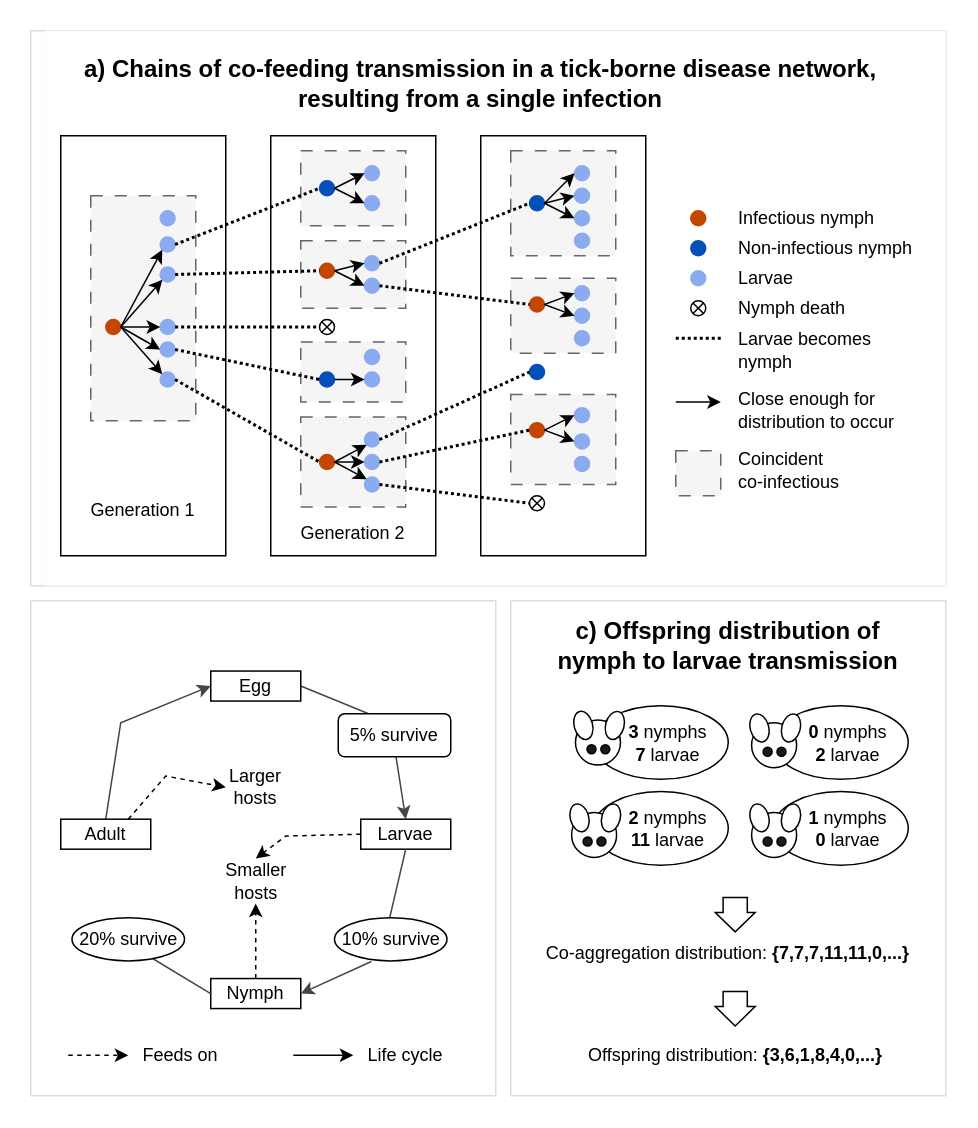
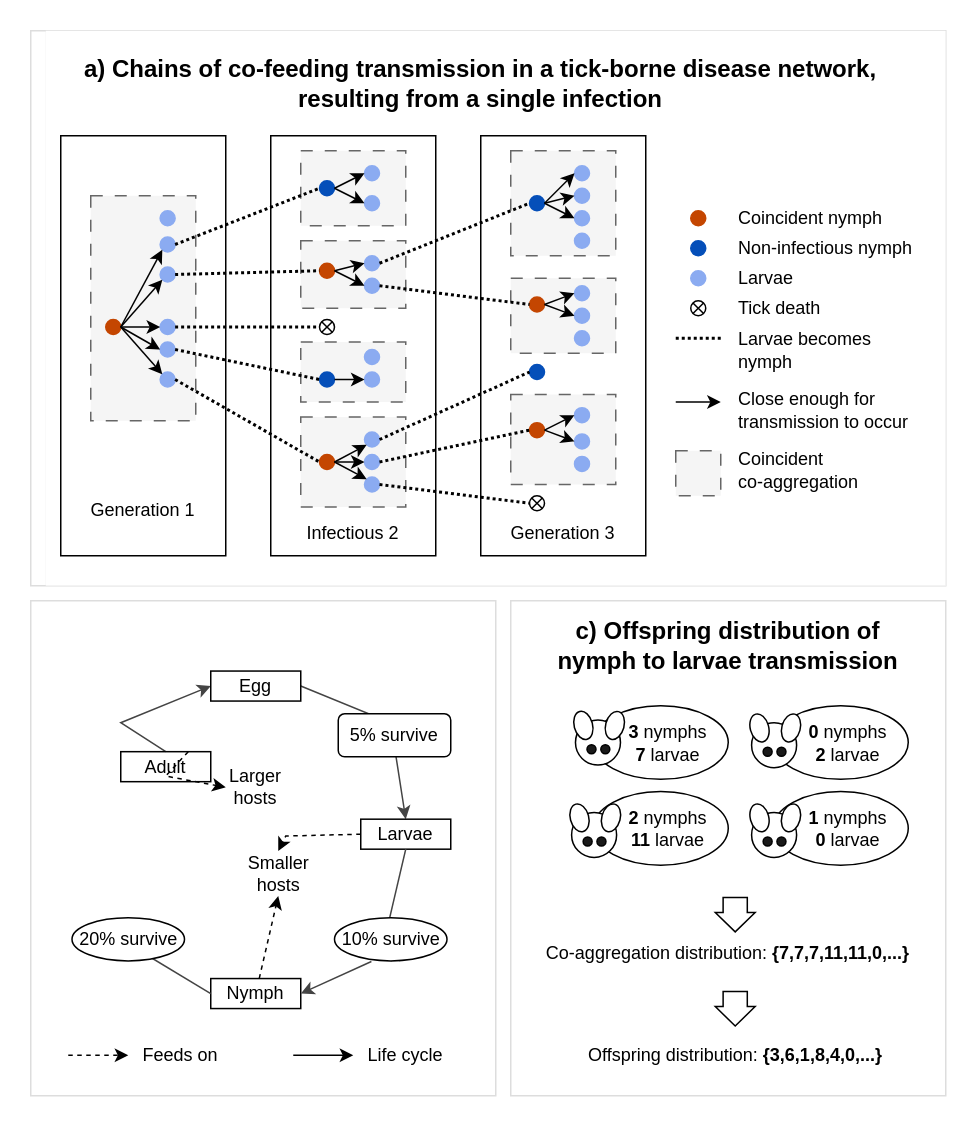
- <mxCell id="85" value="&lt;div align=&quot;left&quot;&gt;Infectious nymph&lt;/div&gt;" style="text;html=1;align=left;verticalAlign=middle;whiteSpace=wrap;rounded=0;" parent="1" vertex="1"><mxGeometry x="490" y="130" width="100" height="30" as="geometry" /></mxCell>
+ <mxCell id="85" value="&lt;div align=&quot;left&quot;&gt;Coincident nymph&lt;/div&gt;" style="text;html=1;align=left;verticalAlign=middle;whiteSpace=wrap;rounded=0;" parent="1" vertex="1"><mxGeometry x="490" y="130" width="100" height="30" as="geometry" /></mxCell>
- <mxCell id="97" value="&lt;div&gt;Nymph death&lt;/div&gt;" style="text;html=1;align=left;verticalAlign=middle;whiteSpace=wrap;rounded=0;" parent="1" vertex="1"><mxGeometry x="490" y="190" width="120" height="30" as="geometry" /></mxCell>
+ <mxCell id="97" value="&lt;div&gt;Tick death&lt;/div&gt;" style="text;html=1;align=left;verticalAlign=middle;whiteSpace=wrap;rounded=0;" parent="1" vertex="1"><mxGeometry x="490" y="190" width="120" height="30" as="geometry" /></mxCell>
- <mxCell id="93" value="Close enough for&amp;nbsp;&amp;nbsp; distribution to occur" style="text;html=1;align=left;verticalAlign=middle;whiteSpace=wrap;rounded=0;" parent="1" vertex="1"><mxGeometry x="490" y="252.5" width="130" height="40" as="geometry" /></mxCell>
+ <mxCell id="93" value="Close enough for&amp;nbsp;&amp;nbsp; transmission to occur" style="text;html=1;align=left;verticalAlign=middle;whiteSpace=wrap;rounded=0;" parent="1" vertex="1"><mxGeometry x="490" y="252.5" width="130" height="40" as="geometry" /></mxCell>
- <mxCell id="99" value="&lt;div&gt;Coincident&amp;nbsp;&lt;/div&gt;&lt;div&gt;co-infectious&lt;/div&gt;" style="text;html=1;align=left;verticalAlign=middle;whiteSpace=wrap;rounded=0;" parent="1" vertex="1"><mxGeometry x="490" y="297.5" width="130" height="30" as="geometry" /></mxCell>
+ <mxCell id="99" value="&lt;div&gt;Coincident&amp;nbsp;&lt;/div&gt;&lt;div&gt;co-aggregation&lt;/div&gt;" style="text;html=1;align=left;verticalAlign=middle;whiteSpace=wrap;rounded=0;" parent="1" vertex="1"><mxGeometry x="490" y="297.5" width="130" height="30" as="geometry" /></mxCell>
- <mxCell id="82" value="Generation 2" style="text;html=1;align=center;verticalAlign=middle;whiteSpace=wrap;rounded=0;" parent="1" vertex="1"><mxGeometry x="190" y="340" width="90" height="30" as="geometry" /></mxCell>
+ <mxCell id="82" value="Infectious 2" style="text;html=1;align=center;verticalAlign=middle;whiteSpace=wrap;rounded=0;" parent="1" vertex="1"><mxGeometry x="190" y="340" width="90" height="30" as="geometry" /></mxCell>
+ <mxCell id="83" value="Generation 3" style="text;html=1;align=center;verticalAlign=middle;whiteSpace=wrap;rounded=0;" parent="1" vertex="1"><mxGeometry x="330" y="340" width="90" height="30" as="geometry" /></mxCell>
- <mxCell id="105" value="Adult" style="text;html=1;align=center;verticalAlign=middle;whiteSpace=wrap;rounded=0;fontColor=default;labelBorderColor=none;strokeColor=default;" parent="1" vertex="1"><mxGeometry x="40" y="545.62" width="60" height="20" as="geometry" /></mxCell>
+ <mxCell id="105" value="Adult" style="text;html=1;align=center;verticalAlign=middle;whiteSpace=wrap;rounded=0;fontColor=default;labelBorderColor=none;strokeColor=default;" parent="1" vertex="1"><mxGeometry x="80" y="500.62" width="60" height="20" as="geometry" /></mxCell>
- <mxCell id="108" value="&lt;div align=&quot;center&quot;&gt;Smaller hosts&lt;/div&gt;" style="text;html=1;align=center;verticalAlign=middle;whiteSpace=wrap;rounded=0;" parent="1" vertex="1"><mxGeometry x="147.5" y="571.87" width="45" height="30" as="geometry" /></mxCell>
+ <mxCell id="108" value="&lt;div align=&quot;center&quot;&gt;Smaller hosts&lt;/div&gt;" style="text;html=1;align=center;verticalAlign=middle;whiteSpace=wrap;rounded=0;" parent="1" vertex="1"><mxGeometry x="162.5" y="566.87" width="45" height="30" as="geometry" /></mxCell>
